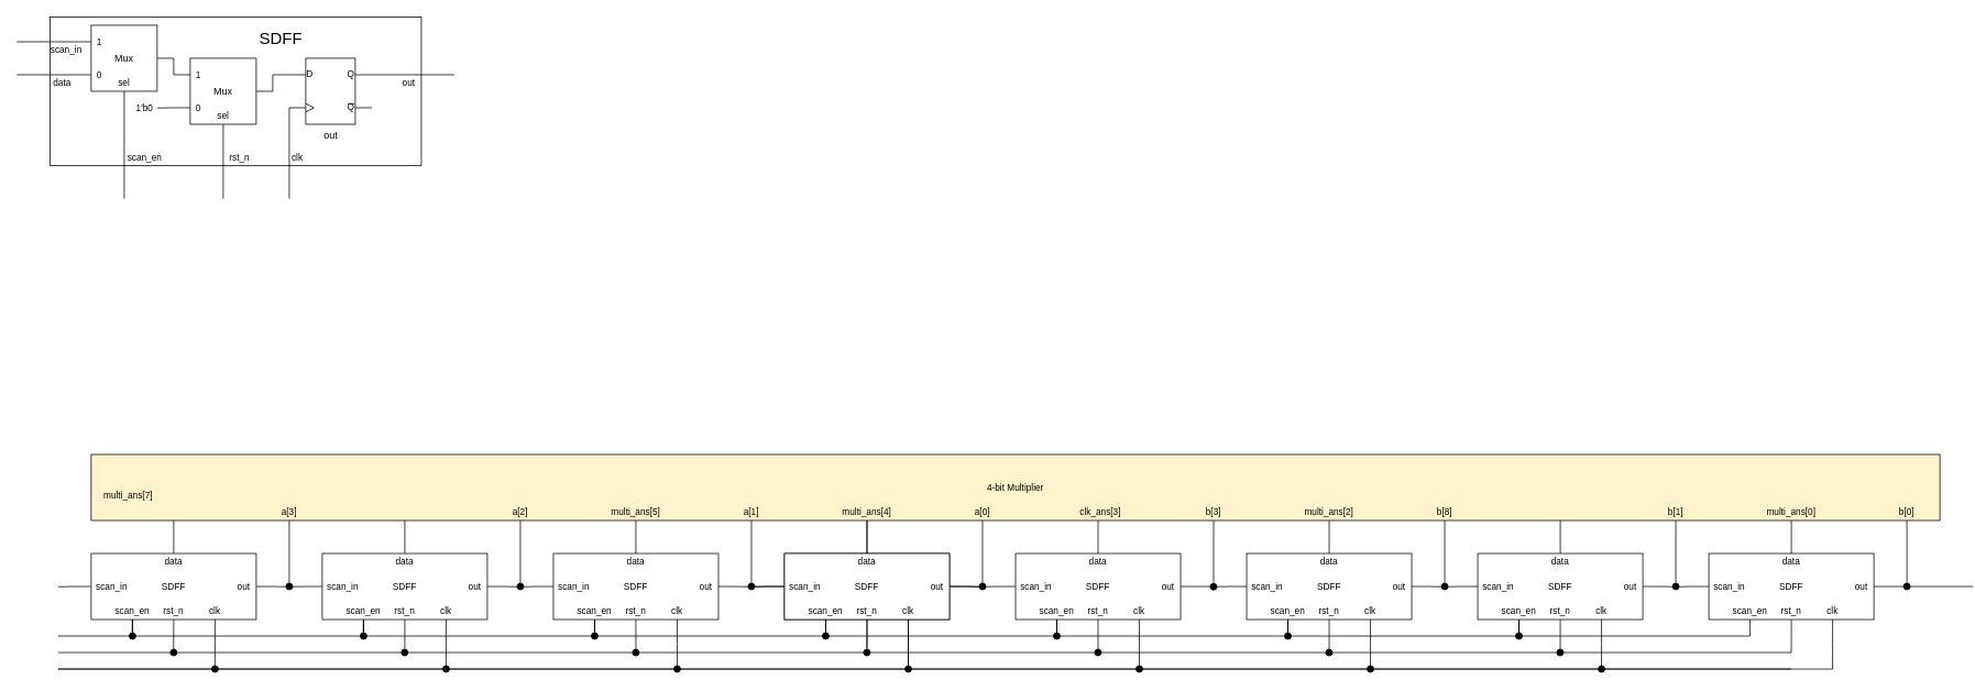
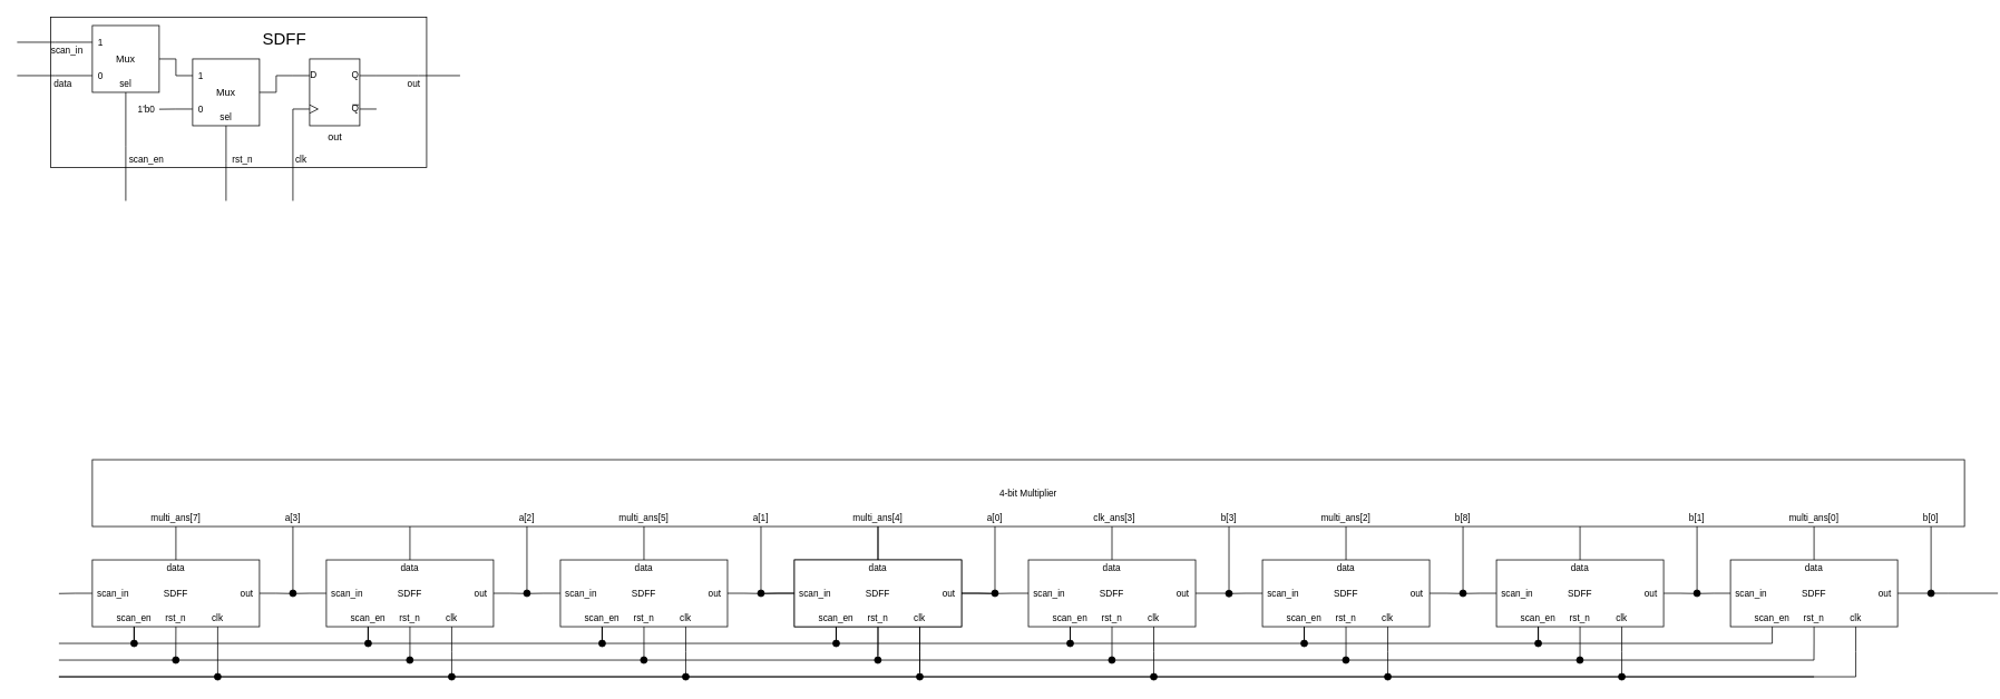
- <mxCell id="160" value="4-bit Multiplier" style="rounded=0;whiteSpace=wrap;html=1;fontFamily=Helvetica;fontSize=11;fontColor=default;fillColor=#fff2cc;" vertex="1" parent="1"><mxGeometry x="110" y="550" width="2240" height="80" as="geometry" /></mxCell>
+ <mxCell id="160" value="4-bit Multiplier" style="rounded=0;whiteSpace=wrap;html=1;fontFamily=Helvetica;fontSize=11;fontColor=default;" vertex="1" parent="1"><mxGeometry x="110" y="550" width="2240" height="80" as="geometry" /></mxCell>
- <mxCell id="193" value="multi_ans[7]" style="text;html=1;strokeColor=none;fillColor=none;align=center;verticalAlign=middle;whiteSpace=wrap;rounded=0;fontSize=11;fontFamily=Helvetica;fontColor=default;" vertex="1" parent="1"><mxGeometry x="115" y="590" width="80" height="20" as="geometry" /></mxCell>
+ <mxCell id="193" value="multi_ans[7]" style="text;html=1;strokeColor=none;fillColor=none;align=center;verticalAlign=middle;whiteSpace=wrap;rounded=0;fontSize=11;fontFamily=Helvetica;fontColor=default;" vertex="1" parent="1"><mxGeometry x="170" y="610" width="80" height="20" as="geometry" /></mxCell>
